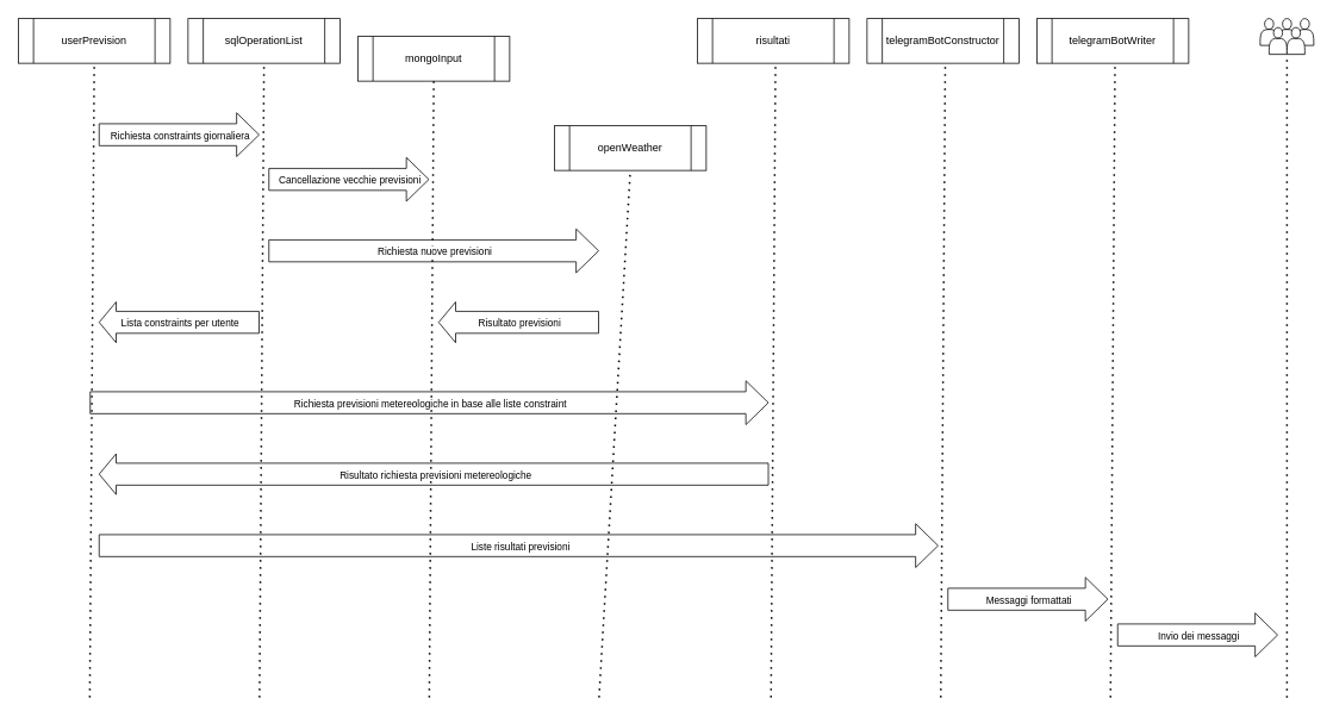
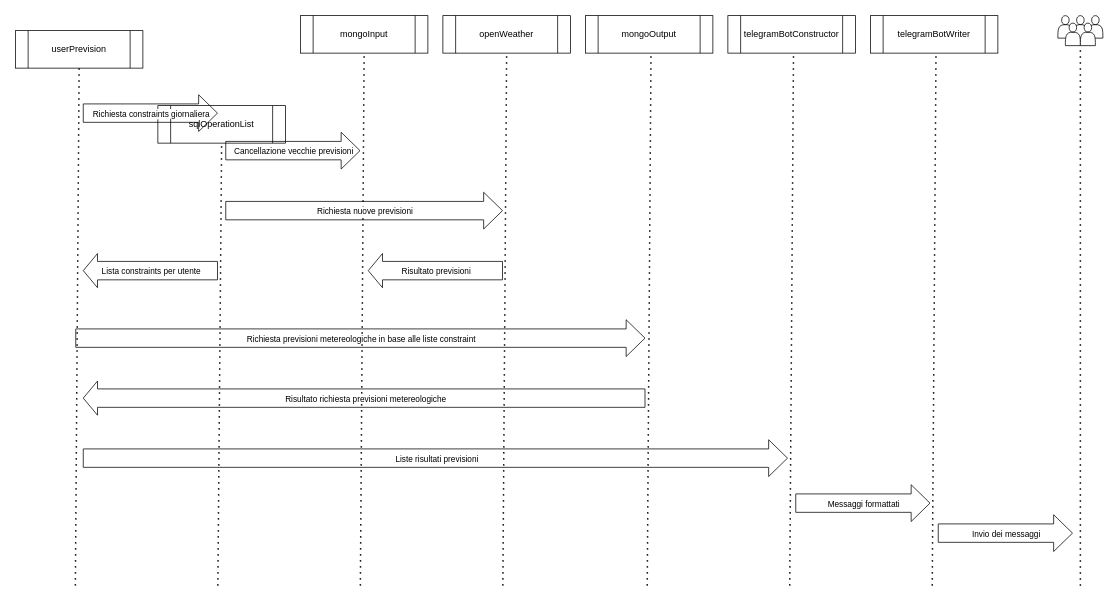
- <mxCell id="5" value="userPrevision" style="shape=process;whiteSpace=wrap;html=1;backgroundOutline=1;" vertex="1" parent="1"><mxGeometry x="20" y="20" width="170" height="50" as="geometry" /></mxCell>
+ <mxCell id="5" value="userPrevision" style="shape=process;whiteSpace=wrap;html=1;backgroundOutline=1;" vertex="1" parent="1"><mxGeometry x="20" y="40" width="170" height="50" as="geometry" /></mxCell>
- <mxCell id="6" value="sqlOperationList" style="shape=process;whiteSpace=wrap;html=1;backgroundOutline=1;" vertex="1" parent="1"><mxGeometry x="210" y="20" width="170" height="50" as="geometry" /></mxCell>
+ <mxCell id="6" value="sqlOperationList" style="shape=process;whiteSpace=wrap;html=1;backgroundOutline=1;" vertex="1" parent="1"><mxGeometry x="210" y="140" width="170" height="50" as="geometry" /></mxCell>
- <mxCell id="32" value="risultati" style="shape=process;whiteSpace=wrap;html=1;backgroundOutline=1;" vertex="1" parent="1"><mxGeometry x="780" y="20" width="170" height="50" as="geometry" /></mxCell>
+ <mxCell id="32" value="mongoOutput" style="shape=process;whiteSpace=wrap;html=1;backgroundOutline=1;" vertex="1" parent="1"><mxGeometry x="780" y="20" width="170" height="50" as="geometry" /></mxCell>
- <mxCell id="7" value="mongoInput" style="shape=process;whiteSpace=wrap;html=1;backgroundOutline=1;" vertex="1" parent="1"><mxGeometry x="400" y="40" width="170" height="50" as="geometry" /></mxCell>
+ <mxCell id="7" value="mongoInput" style="shape=process;whiteSpace=wrap;html=1;backgroundOutline=1;" vertex="1" parent="1"><mxGeometry x="400" y="20" width="170" height="50" as="geometry" /></mxCell>
- <mxCell id="8" value="openWeather" style="shape=process;whiteSpace=wrap;html=1;backgroundOutline=1;" vertex="1" parent="1"><mxGeometry x="620" y="140" width="170" height="50" as="geometry" /></mxCell>
+ <mxCell id="8" value="openWeather" style="shape=process;whiteSpace=wrap;html=1;backgroundOutline=1;" vertex="1" parent="1"><mxGeometry x="590" y="20" width="170" height="50" as="geometry" /></mxCell>
